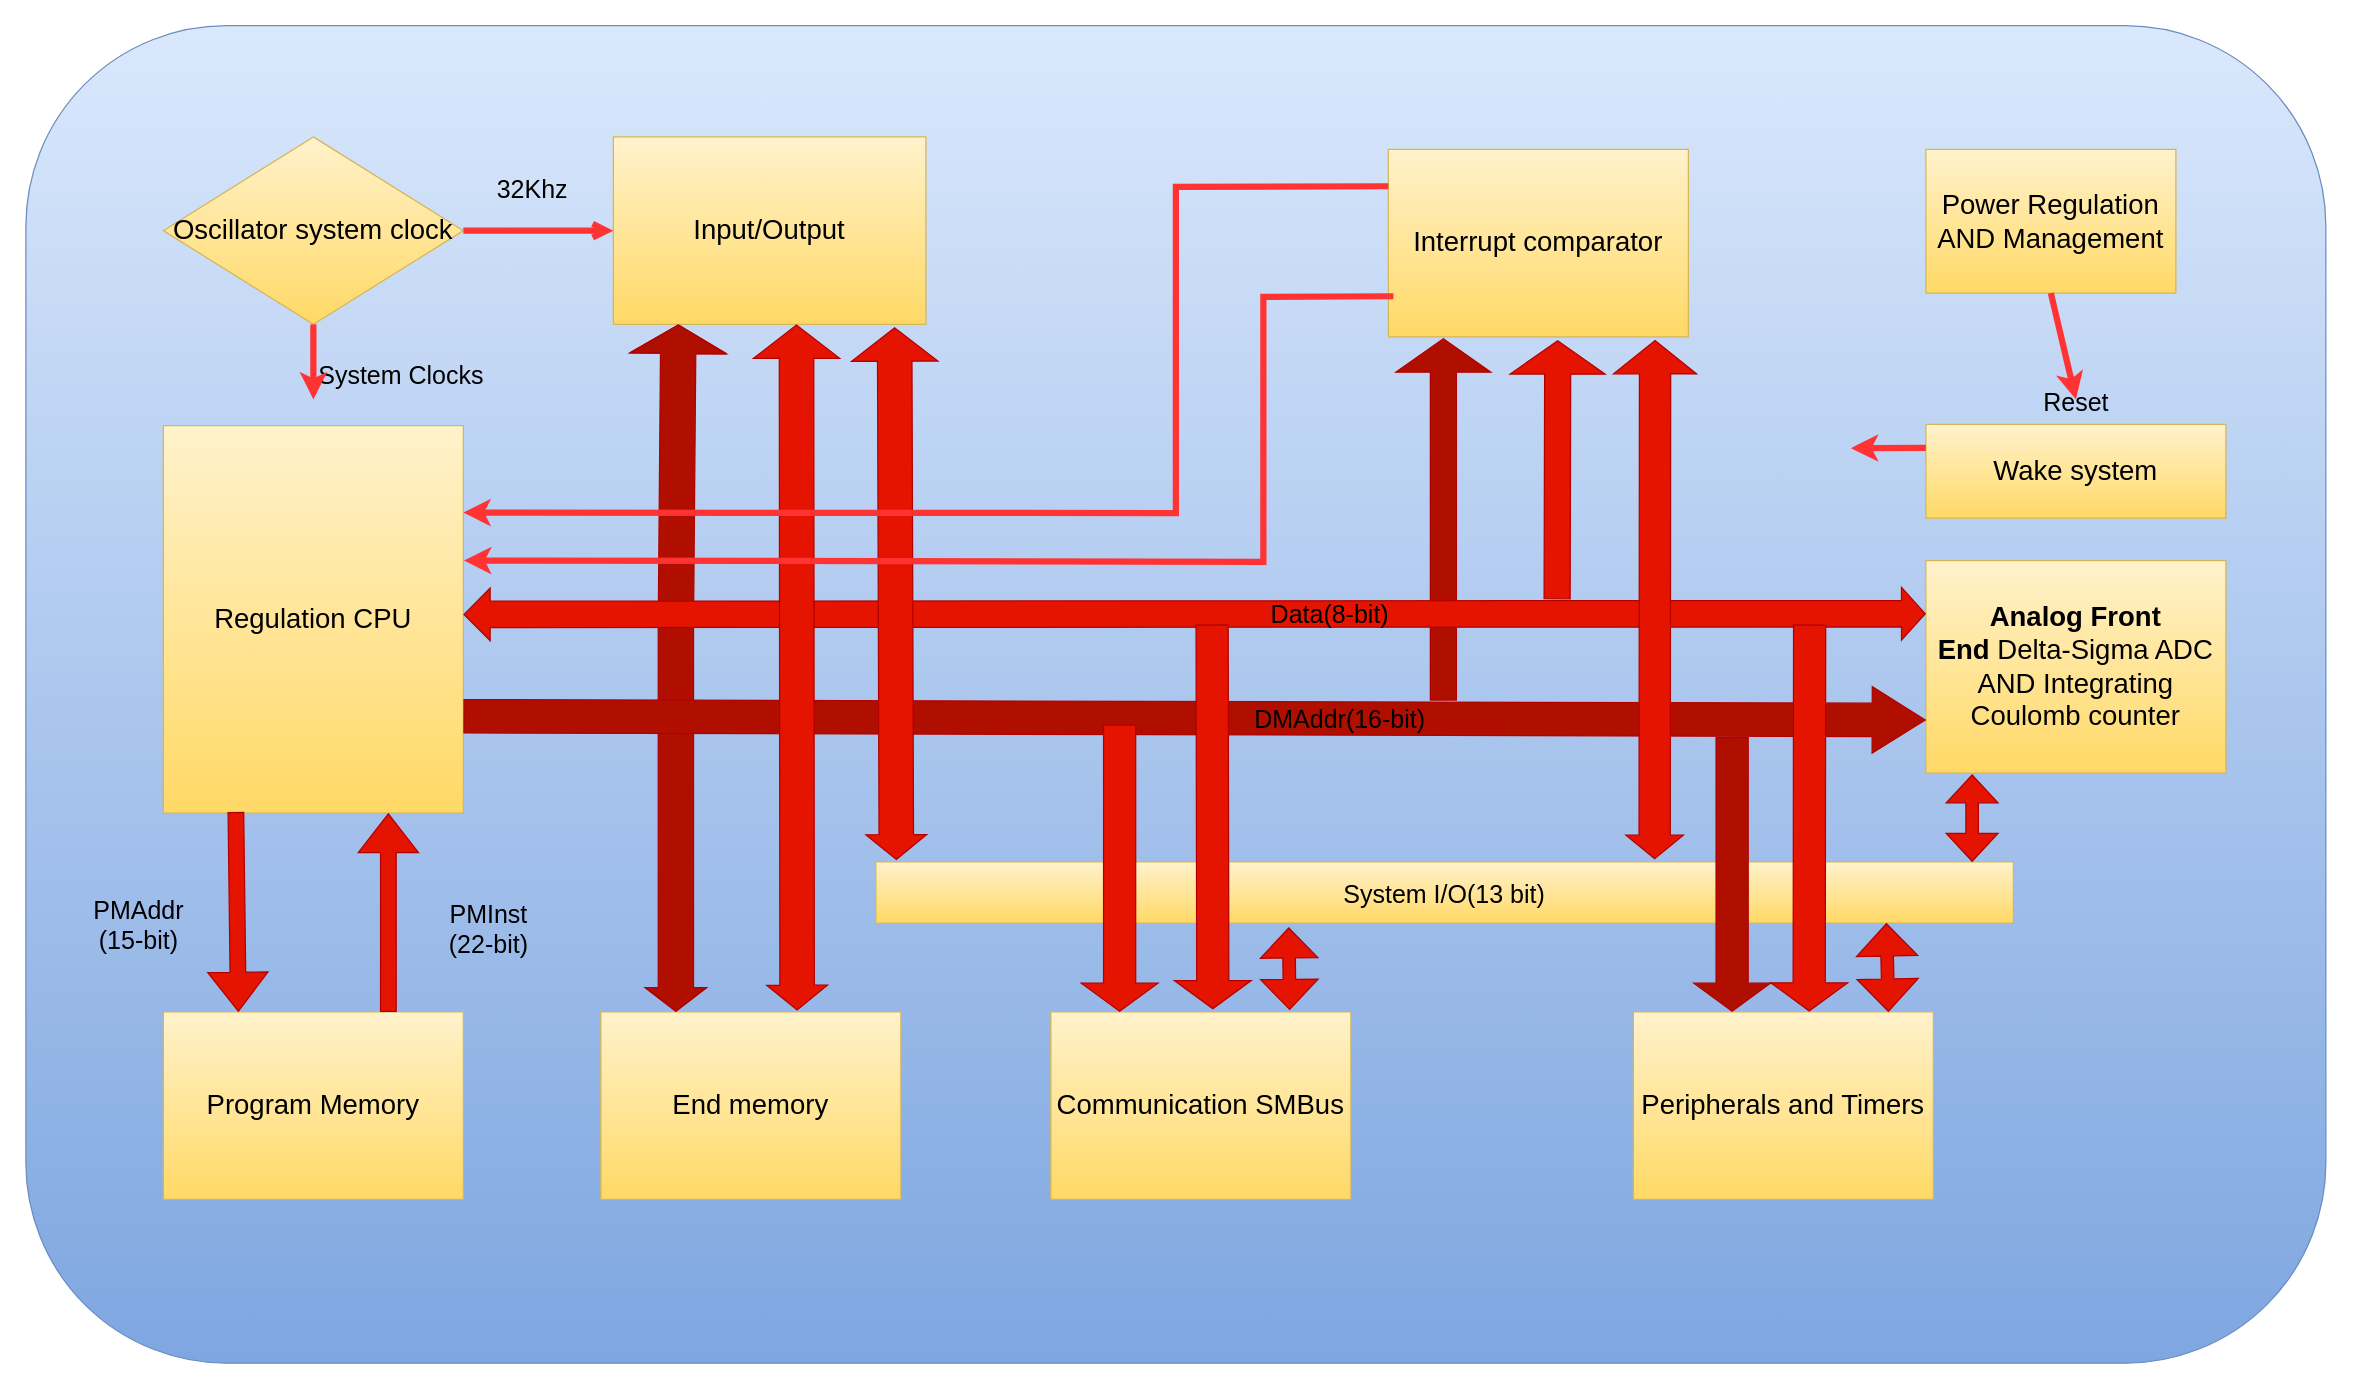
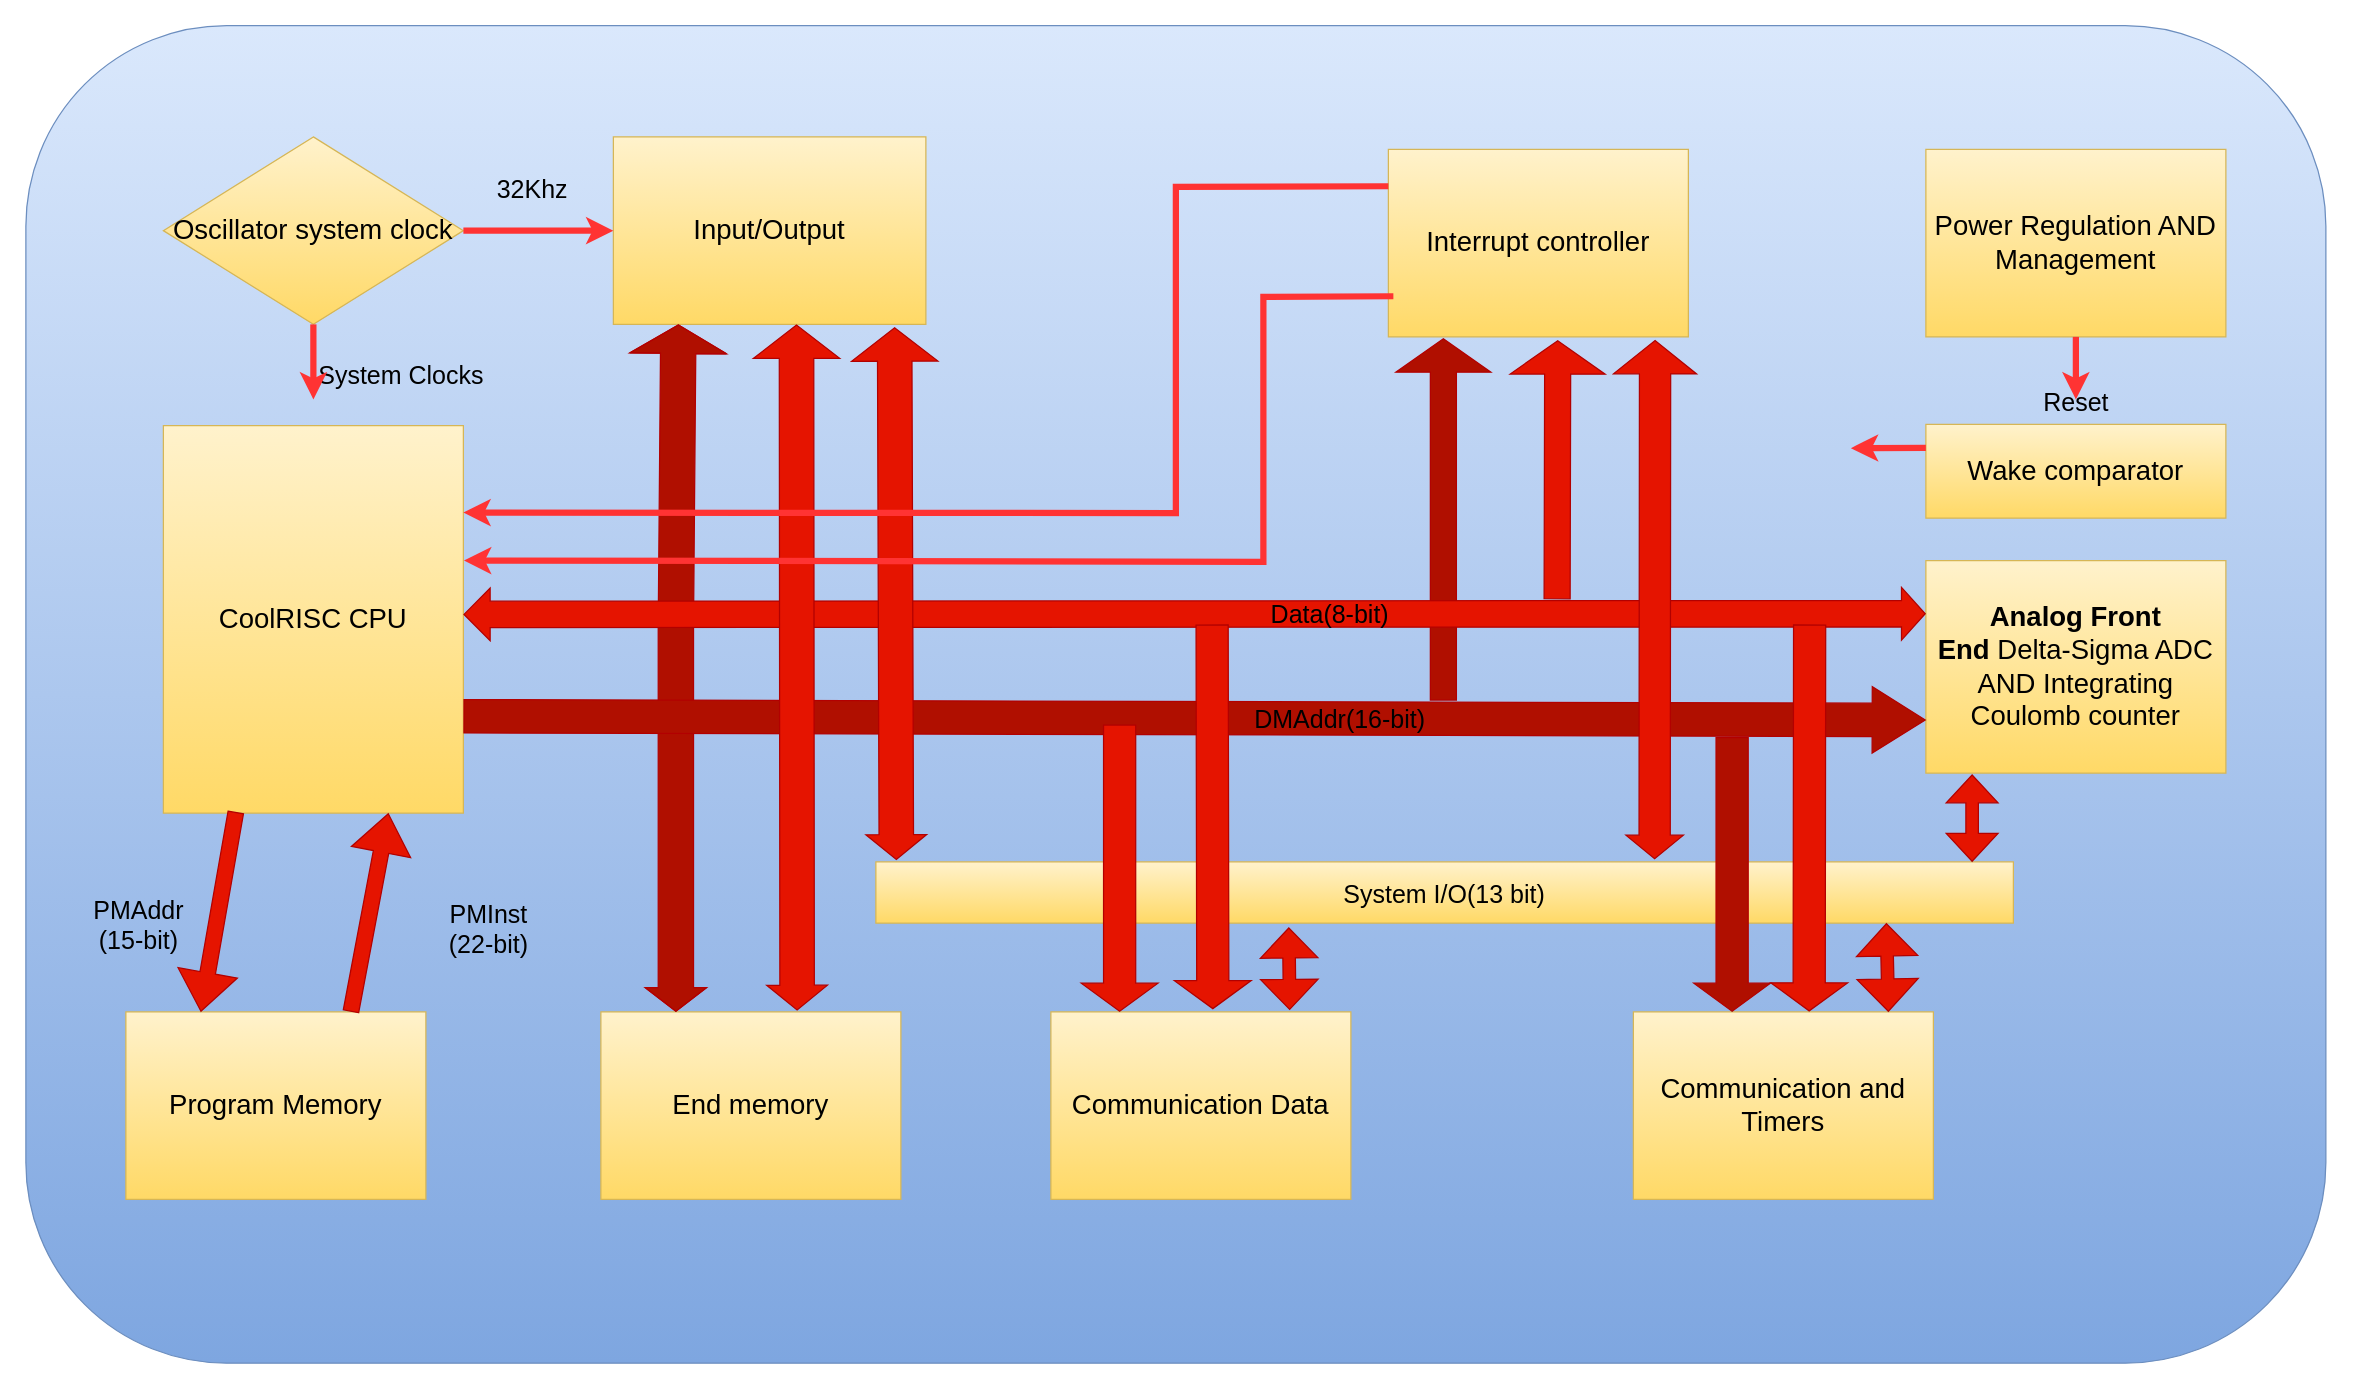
- <mxCell id="11" value="&lt;font style=&quot;font-size: 22px&quot;&gt;Power Regulation AND Management&lt;/font&gt;" style="rounded=0;whiteSpace=wrap;html=1;fillColor=#fff2cc;gradientColor=#ffd966;strokeColor=#d6b656;" vertex="1" parent="1"><mxGeometry x="1540" y="119" width="200" height="115" as="geometry" /></mxCell>
+ <mxCell id="11" value="&lt;font style=&quot;font-size: 22px&quot;&gt;Power Regulation AND Management&lt;/font&gt;" style="rounded=0;whiteSpace=wrap;html=1;fillColor=#fff2cc;gradientColor=#ffd966;strokeColor=#d6b656;" vertex="1" parent="1"><mxGeometry x="1540" y="119" width="240" height="150" as="geometry" /></mxCell>
- <mxCell id="41" value="" style="endArrow=open;html=1;rounded=0;strokeColor=#FF3333;strokeWidth=5;entryX=0;entryY=0.5;entryDx=0;entryDy=0;" edge="1" parent="1" source="3" target="9"><mxGeometry width="50" height="50" relative="1" as="geometry"><mxPoint x="630" y="539" as="sourcePoint" /><mxPoint x="680" y="489" as="targetPoint" /></mxGeometry></mxCell>
+ <mxCell id="41" value="" style="endArrow=classic;html=1;rounded=0;strokeColor=#FF3333;strokeWidth=5;entryX=0;entryY=0.5;entryDx=0;entryDy=0;" edge="1" parent="1" source="3" target="9"><mxGeometry width="50" height="50" relative="1" as="geometry"><mxPoint x="630" y="539" as="sourcePoint" /><mxPoint x="680" y="489" as="targetPoint" /></mxGeometry></mxCell>
- <mxCell id="10" value="&lt;font style=&quot;font-size: 22px&quot;&gt;Interrupt comparator&lt;/font&gt;" style="rounded=0;whiteSpace=wrap;html=1;fillColor=#fff2cc;gradientColor=#ffd966;strokeColor=#d6b656;" vertex="1" parent="1"><mxGeometry x="1110" y="119" width="240" height="150" as="geometry" /></mxCell>
+ <mxCell id="10" value="&lt;font style=&quot;font-size: 22px&quot;&gt;Interrupt controller&lt;/font&gt;" style="rounded=0;whiteSpace=wrap;html=1;fillColor=#fff2cc;gradientColor=#ffd966;strokeColor=#d6b656;" vertex="1" parent="1"><mxGeometry x="1110" y="119" width="240" height="150" as="geometry" /></mxCell>
- <mxCell id="13" value="&lt;font style=&quot;font-size: 22px&quot;&gt;Wake system&lt;/font&gt;" style="rounded=0;whiteSpace=wrap;html=1;fillColor=#fff2cc;gradientColor=#ffd966;strokeColor=#d6b656;" vertex="1" parent="1"><mxGeometry x="1540" y="339" width="240" height="75" as="geometry" /></mxCell>
+ <mxCell id="13" value="&lt;font style=&quot;font-size: 22px&quot;&gt;Wake comparator&lt;/font&gt;" style="rounded=0;whiteSpace=wrap;html=1;fillColor=#fff2cc;gradientColor=#ffd966;strokeColor=#d6b656;" vertex="1" parent="1"><mxGeometry x="1540" y="339" width="240" height="75" as="geometry" /></mxCell>
- <mxCell id="4" value="&lt;font style=&quot;font-size: 22px&quot;&gt;Regulation CPU&lt;/font&gt;" style="rounded=0;whiteSpace=wrap;html=1;fillColor=#fff2cc;gradientColor=#ffd966;strokeColor=#d6b656;" vertex="1" parent="1"><mxGeometry x="130" y="340" width="240" height="310" as="geometry" /></mxCell>
+ <mxCell id="4" value="&lt;font style=&quot;font-size: 22px&quot;&gt;CoolRISC CPU&lt;/font&gt;" style="rounded=0;whiteSpace=wrap;html=1;fillColor=#fff2cc;gradientColor=#ffd966;strokeColor=#d6b656;" vertex="1" parent="1"><mxGeometry x="130" y="340" width="240" height="310" as="geometry" /></mxCell>
- <mxCell id="5" value="&lt;font style=&quot;font-size: 22px&quot;&gt;Program Memory&lt;/font&gt;" style="rounded=0;whiteSpace=wrap;html=1;fillColor=#fff2cc;gradientColor=#ffd966;strokeColor=#d6b656;" vertex="1" parent="1"><mxGeometry x="130" y="809" width="240" height="150" as="geometry" /></mxCell>
+ <mxCell id="5" value="&lt;font style=&quot;font-size: 22px&quot;&gt;Program Memory&lt;/font&gt;" style="rounded=0;whiteSpace=wrap;html=1;fillColor=#fff2cc;gradientColor=#ffd966;strokeColor=#d6b656;" vertex="1" parent="1"><mxGeometry x="100" y="809" width="240" height="150" as="geometry" /></mxCell>
- <mxCell id="7" value="&lt;font style=&quot;font-size: 22px&quot;&gt;Communication SMBus&lt;/font&gt;" style="rounded=0;whiteSpace=wrap;html=1;fillColor=#fff2cc;gradientColor=#ffd966;strokeColor=#d6b656;" vertex="1" parent="1"><mxGeometry x="840" y="809" width="240" height="150" as="geometry" /></mxCell>
+ <mxCell id="7" value="&lt;font style=&quot;font-size: 22px&quot;&gt;Communication Data&lt;/font&gt;" style="rounded=0;whiteSpace=wrap;html=1;fillColor=#fff2cc;gradientColor=#ffd966;strokeColor=#d6b656;" vertex="1" parent="1"><mxGeometry x="840" y="809" width="240" height="150" as="geometry" /></mxCell>
- <mxCell id="8" value="&lt;font style=&quot;font-size: 22px&quot;&gt;Peripherals and Timers&lt;/font&gt;" style="rounded=0;whiteSpace=wrap;html=1;fillColor=#fff2cc;gradientColor=#ffd966;strokeColor=#d6b656;" vertex="1" parent="1"><mxGeometry x="1306" y="809" width="240" height="150" as="geometry" /></mxCell>
+ <mxCell id="8" value="&lt;font style=&quot;font-size: 22px&quot;&gt;Communication and Timers&lt;/font&gt;" style="rounded=0;whiteSpace=wrap;html=1;fillColor=#fff2cc;gradientColor=#ffd966;strokeColor=#d6b656;" vertex="1" parent="1"><mxGeometry x="1306" y="809" width="240" height="150" as="geometry" /></mxCell>
